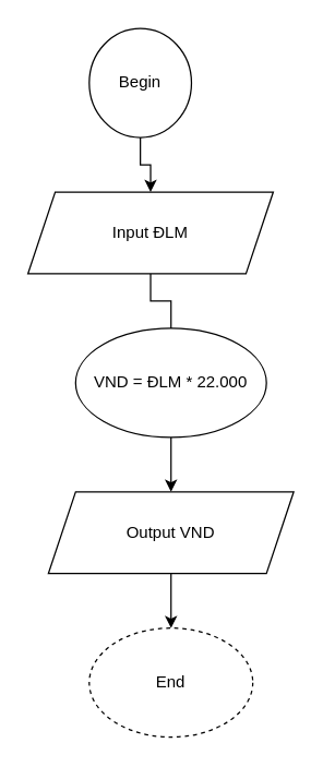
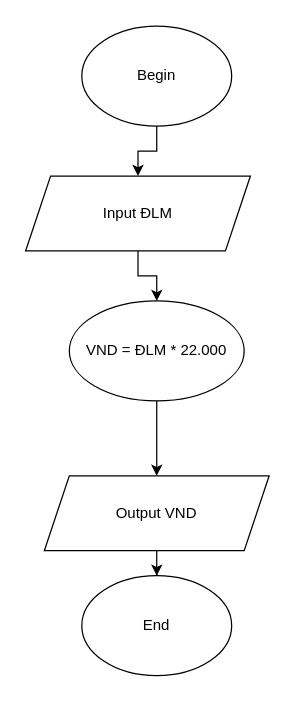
- <mxCell id="3" value="Begin" style="ellipse;whiteSpace=wrap;html=1;" vertex="1" parent="1"><mxGeometry x="65" y="20" width="75" height="80" as="geometry" /></mxCell>
+ <mxCell id="3" value="Begin" style="ellipse;whiteSpace=wrap;html=1;" vertex="1" parent="1"><mxGeometry x="65" y="20" width="120" height="80" as="geometry" /></mxCell>
- <mxCell id="4" value="" style="edgeStyle=orthogonalEdgeStyle;rounded=0;orthogonalLoop=1;jettySize=auto;html=1;endArrow=none;" edge="1" parent="1" source="5" target="7"><mxGeometry relative="1" as="geometry" /></mxCell>
+ <mxCell id="4" value="" style="edgeStyle=orthogonalEdgeStyle;rounded=0;orthogonalLoop=1;jettySize=auto;html=1;" edge="1" parent="1" source="5" target="7"><mxGeometry relative="1" as="geometry" /></mxCell>
- <mxCell id="9" value="Output VND" style="shape=parallelogram;perimeter=parallelogramPerimeter;whiteSpace=wrap;html=1;fixedSize=1;" vertex="1" parent="1"><mxGeometry x="35" y="360" width="180" height="60" as="geometry" /></mxCell>
+ <mxCell id="9" value="Output VND" style="shape=parallelogram;perimeter=parallelogramPerimeter;whiteSpace=wrap;html=1;fixedSize=1;" vertex="1" parent="1"><mxGeometry x="35" y="380" width="180" height="60" as="geometry" /></mxCell>
- <mxCell id="10" value="End" style="ellipse;whiteSpace=wrap;html=1;dashed=1;" vertex="1" parent="1"><mxGeometry x="65" y="460" width="120" height="80" as="geometry" /></mxCell>
+ <mxCell id="10" value="End" style="ellipse;whiteSpace=wrap;html=1;" vertex="1" parent="1"><mxGeometry x="65" y="460" width="120" height="80" as="geometry" /></mxCell>
